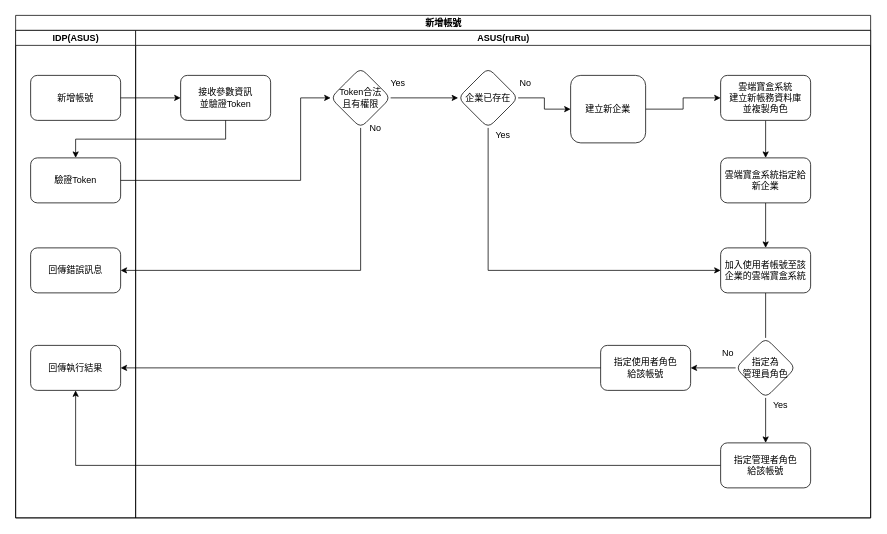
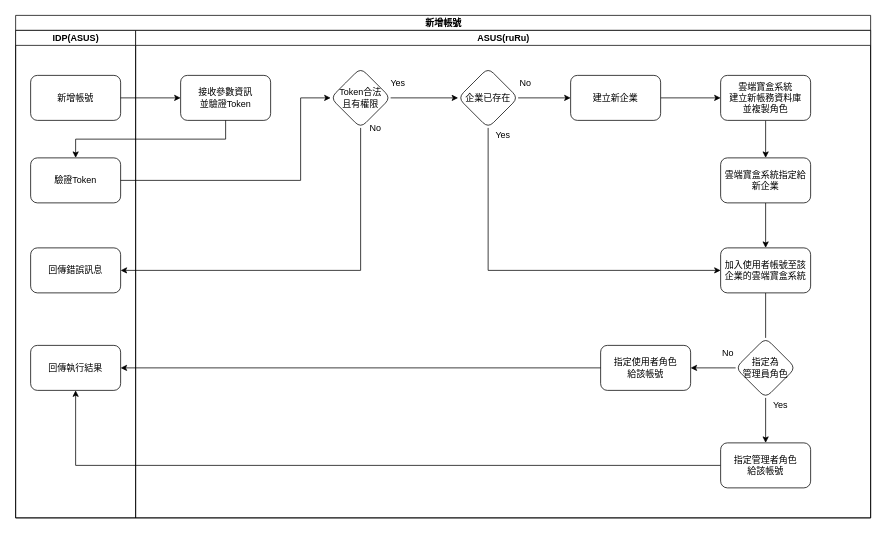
- <mxCell id="33" value="建立新企業" style="whiteSpace=wrap;html=1;rounded=1;" parent="9" vertex="1"><mxGeometry x="580" y="60" width="100" height="90" as="geometry" /></mxCell>
+ <mxCell id="33" value="建立新企業" style="whiteSpace=wrap;html=1;rounded=1;" parent="9" vertex="1"><mxGeometry x="580" y="60" width="120" height="60" as="geometry" /></mxCell>
